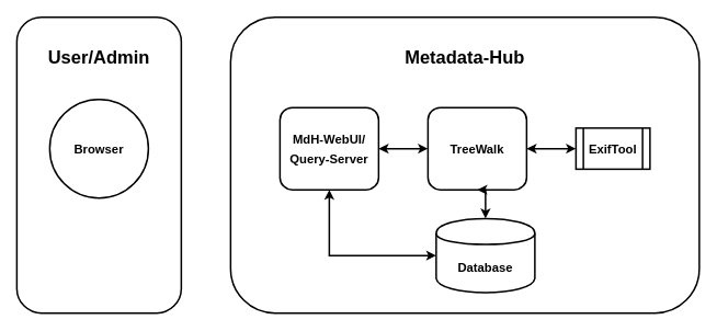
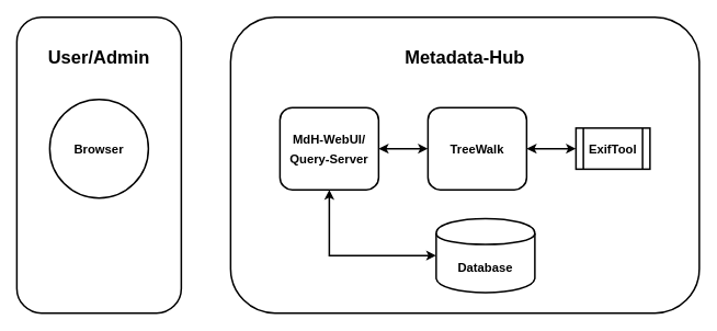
- <mxCell id="5" style="edgeStyle=orthogonalEdgeStyle;rounded=0;orthogonalLoop=1;jettySize=auto;html=1;exitX=0.5;exitY=1;exitDx=0;exitDy=0;entryX=0.5;entryY=0;entryDx=0;entryDy=0;startArrow=classic;startFill=1;strokeWidth=2;" edge="1" parent="1" source="7" target="11"><mxGeometry relative="1" as="geometry" /></mxCell>
